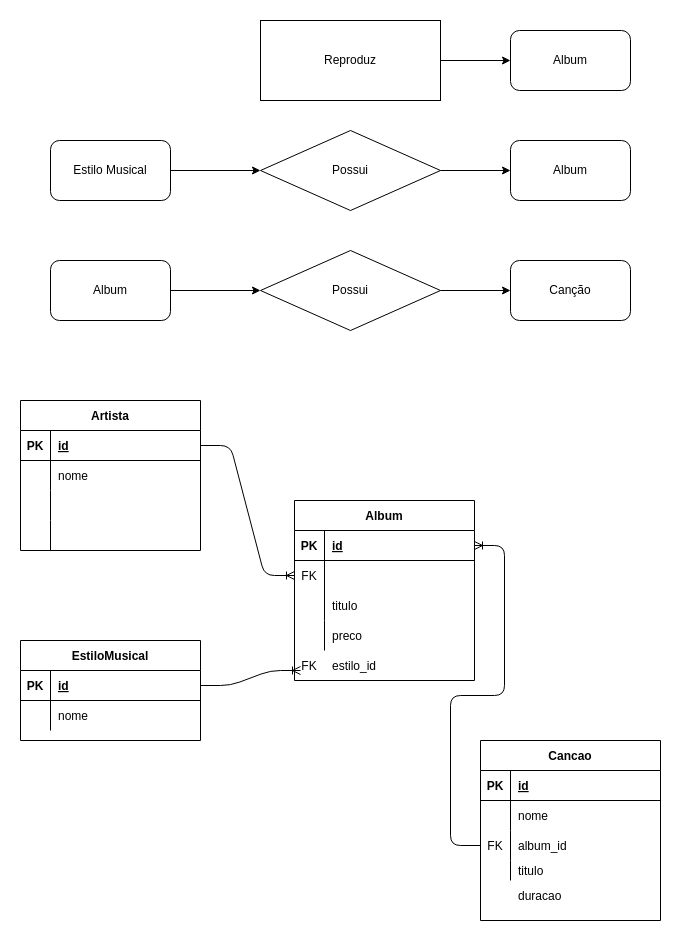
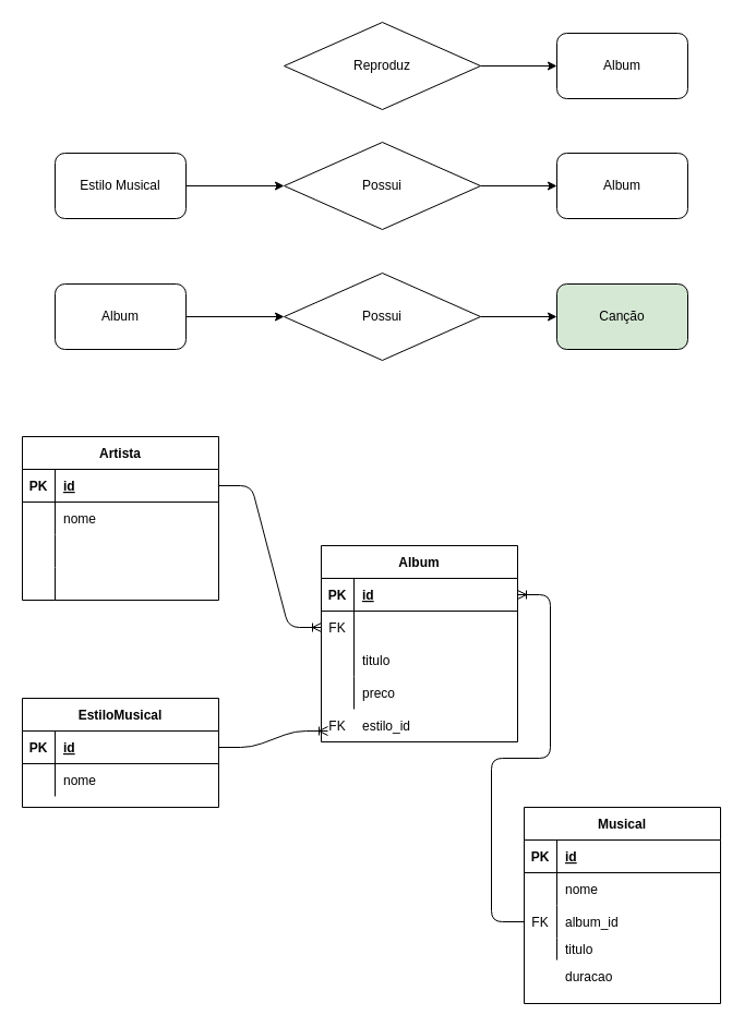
- <mxCell id="4" value="Reproduz" style="whiteSpace=wrap;html=1;rounded=0;" parent="1" vertex="1"><mxGeometry x="260" y="20" width="180" height="80" as="geometry" /></mxCell>
+ <mxCell id="4" value="Reproduz" style="rhombus;whiteSpace=wrap;html=1;" parent="1" vertex="1"><mxGeometry x="260" y="20" width="180" height="80" as="geometry" /></mxCell>
- <mxCell id="12" value="Canção" style="rounded=1;whiteSpace=wrap;html=1;" parent="1" vertex="1"><mxGeometry x="510" y="260" width="120" height="60" as="geometry" /></mxCell>
+ <mxCell id="12" value="Canção" style="rounded=1;whiteSpace=wrap;html=1;fillColor=#d5e8d4;" parent="1" vertex="1"><mxGeometry x="510" y="260" width="120" height="60" as="geometry" /></mxCell>
- <mxCell id="47" value="Cancao" style="shape=table;startSize=30;container=1;collapsible=1;childLayout=tableLayout;fixedRows=1;rowLines=0;fontStyle=1;align=center;resizeLast=1;" parent="1" vertex="1"><mxGeometry x="480" y="740" width="180" height="180" as="geometry" /></mxCell>
+ <mxCell id="47" value="Musical" style="shape=table;startSize=30;container=1;collapsible=1;childLayout=tableLayout;fixedRows=1;rowLines=0;fontStyle=1;align=center;resizeLast=1;" parent="1" vertex="1"><mxGeometry x="480" y="740" width="180" height="180" as="geometry" /></mxCell>
